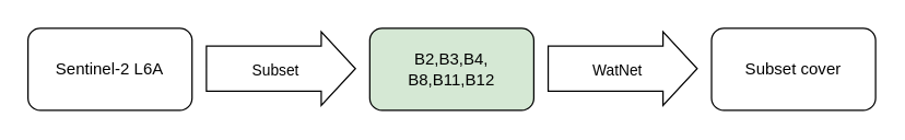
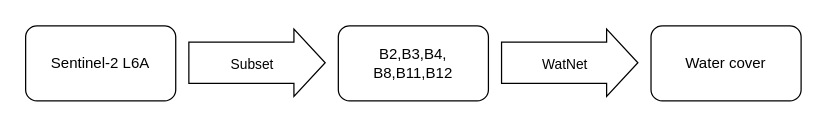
- <mxCell id="3" value="B2,B3,B4,&lt;br&gt;B8,B11,B12" style="whiteSpace=wrap;html=1;rounded=1;fillColor=#d5e8d4;" parent="1" vertex="1"><mxGeometry x="270" y="20" width="120" height="60" as="geometry" /></mxCell>
+ <mxCell id="3" value="B2,B3,B4,&lt;br&gt;B8,B11,B12" style="whiteSpace=wrap;html=1;rounded=1;" parent="1" vertex="1"><mxGeometry x="270" y="20" width="120" height="60" as="geometry" /></mxCell>
- <mxCell id="4" value="Subset cover" style="rounded=1;whiteSpace=wrap;html=1;" parent="1" vertex="1"><mxGeometry x="520" y="20" width="120" height="60" as="geometry" /></mxCell>
+ <mxCell id="4" value="Water cover" style="rounded=1;whiteSpace=wrap;html=1;" parent="1" vertex="1"><mxGeometry x="520" y="20" width="120" height="60" as="geometry" /></mxCell>
